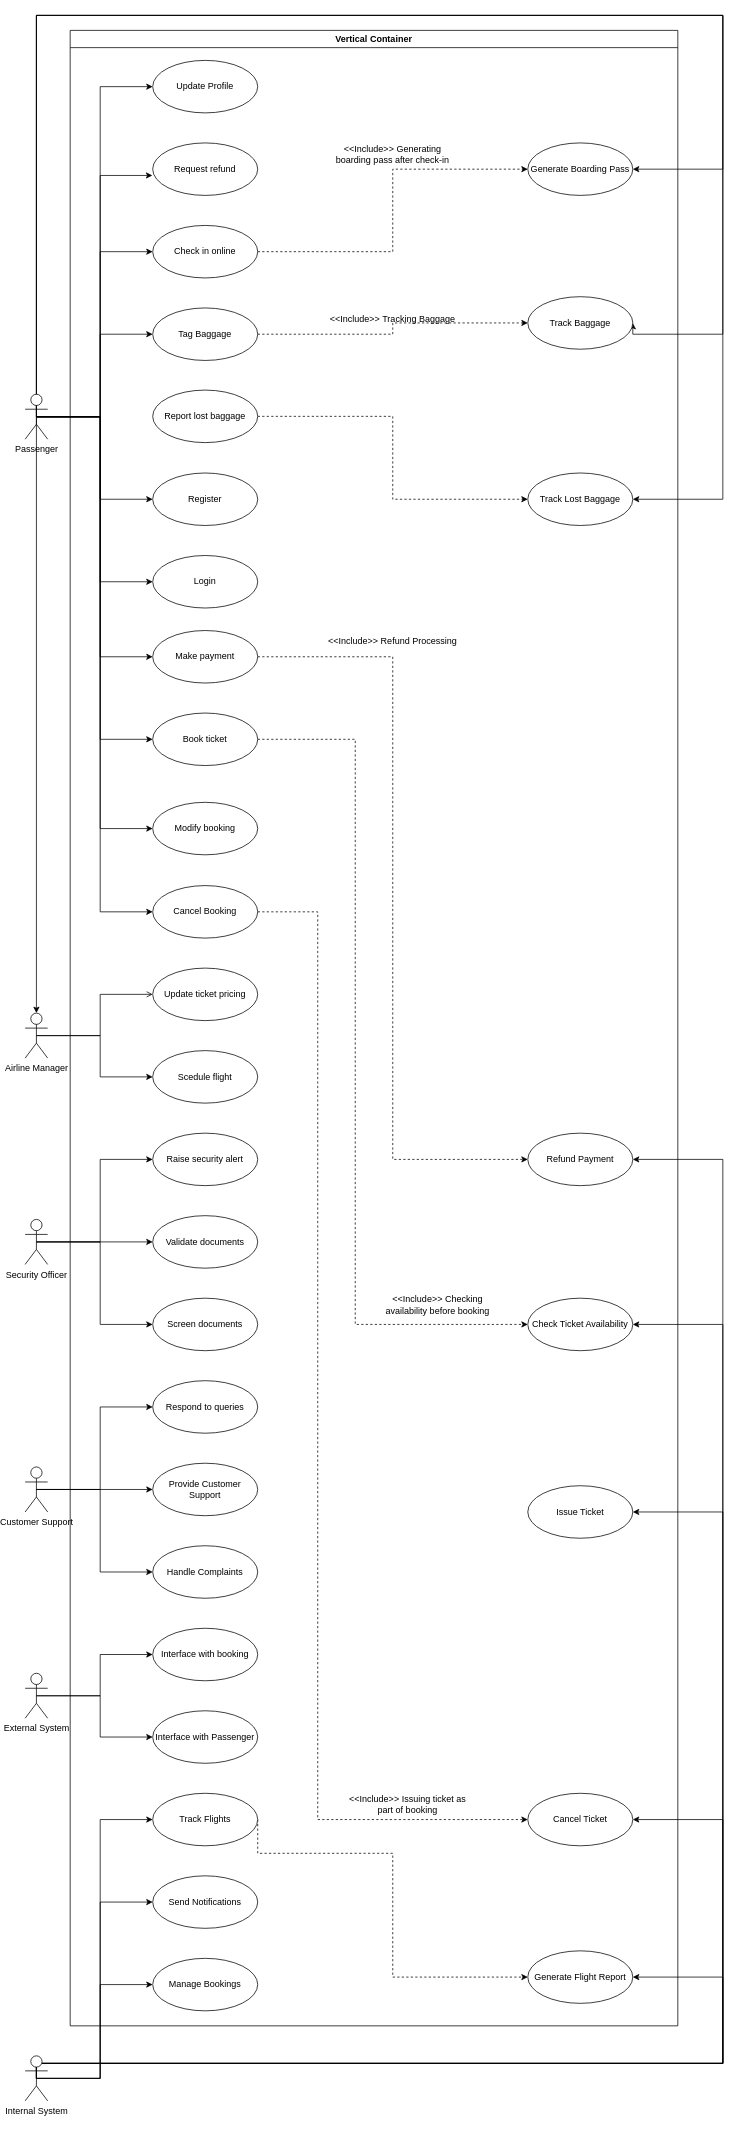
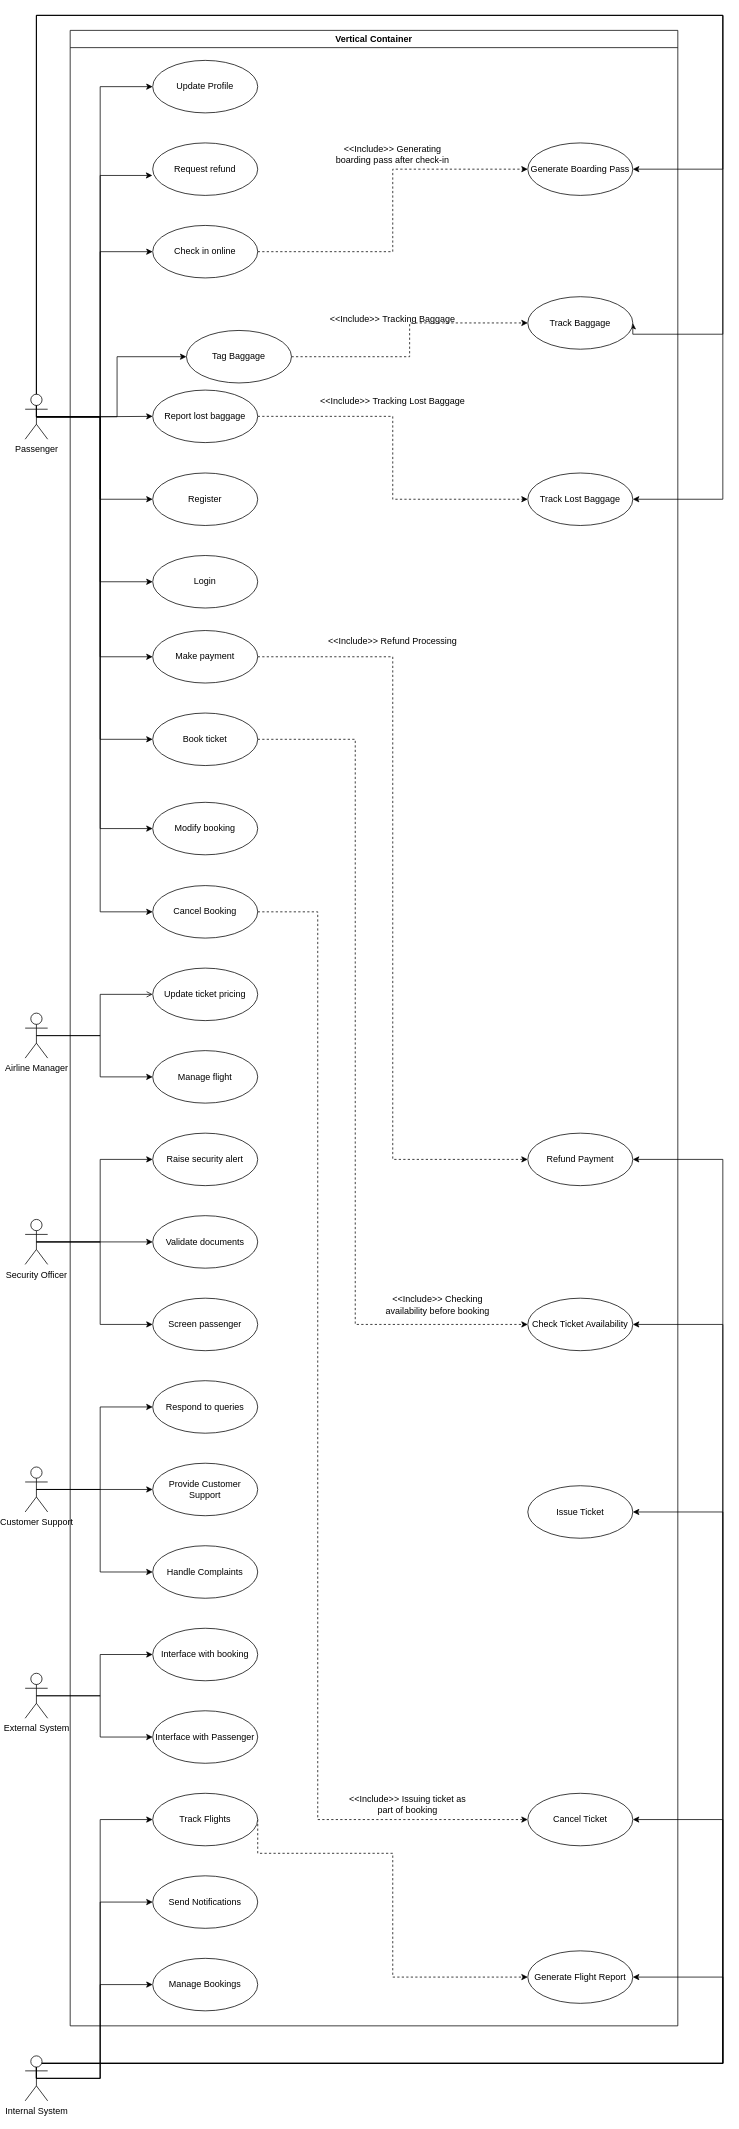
- <mxCell id="22" value="Tag Baggage" style="ellipse;whiteSpace=wrap;html=1;" parent="1" vertex="1"><mxGeometry x="190" y="410" width="140" height="70" as="geometry" /></mxCell>
+ <mxCell id="22" value="Tag Baggage" style="ellipse;whiteSpace=wrap;html=1;" parent="1" vertex="1"><mxGeometry x="235" y="440" width="140" height="70" as="geometry" /></mxCell>
+ <mxCell id="81" value="&amp;lt;&amp;lt;Include&amp;gt;&amp;gt; Tracking Lost Baggage" style="text;html=1;align=center;verticalAlign=middle;whiteSpace=wrap;rounded=0;" parent="1" vertex="1"><mxGeometry x="410" y="519.5" width="200" height="30" as="geometry" /></mxCell>
- <mxCell id="5" style="edgeStyle=orthogonalEdgeStyle;rounded=0;orthogonalLoop=1;jettySize=auto;html=1;exitX=0.5;exitY=0.5;exitDx=0;exitDy=0;exitPerimeter=0;" parent="1" source="15" target="50" edge="1"><mxGeometry relative="1" as="geometry" /></mxCell>
+ <mxCell id="5" style="edgeStyle=orthogonalEdgeStyle;rounded=0;orthogonalLoop=1;jettySize=auto;html=1;exitX=0.5;exitY=0.5;exitDx=0;exitDy=0;exitPerimeter=0;entryX=0;entryY=0.5;entryDx=0;entryDy=0;" parent="1" source="15" target="24" edge="1"><mxGeometry relative="1" as="geometry" /></mxCell>
- <mxCell id="34" value="Scedule flight" style="ellipse;whiteSpace=wrap;html=1;" parent="1" vertex="1"><mxGeometry x="190" y="1400" width="140" height="70" as="geometry" /></mxCell>
+ <mxCell id="34" value="Manage flight" style="ellipse;whiteSpace=wrap;html=1;" parent="1" vertex="1"><mxGeometry x="190" y="1400" width="140" height="70" as="geometry" /></mxCell>
- <mxCell id="37" value="Screen documents" style="ellipse;whiteSpace=wrap;html=1;" parent="1" vertex="1"><mxGeometry x="190" y="1730" width="140" height="70" as="geometry" /></mxCell>
+ <mxCell id="37" value="Screen passenger" style="ellipse;whiteSpace=wrap;html=1;" parent="1" vertex="1"><mxGeometry x="190" y="1730" width="140" height="70" as="geometry" /></mxCell>
